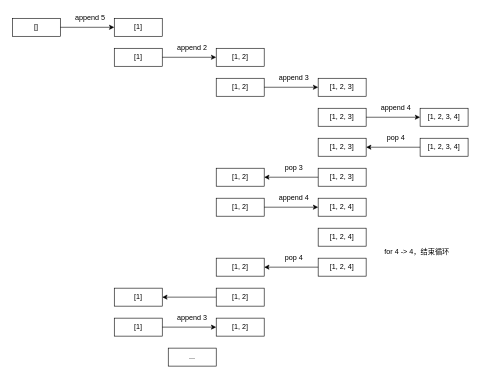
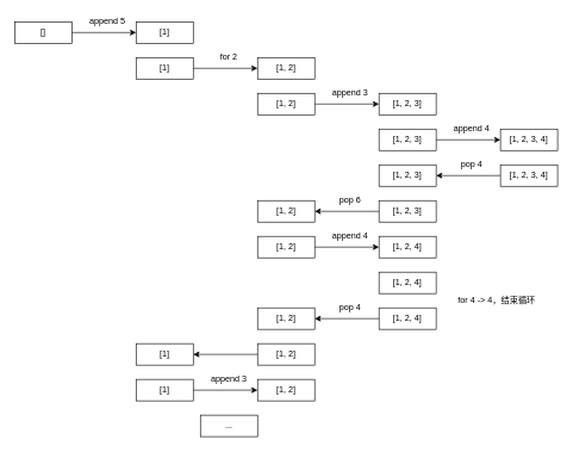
- <mxCell id="9" value="append 2" style="text;html=1;strokeColor=none;fillColor=none;align=center;verticalAlign=middle;whiteSpace=wrap;rounded=0;" vertex="1" parent="1"><mxGeometry x="280" y="70" width="80" height="20" as="geometry" /></mxCell>
+ <mxCell id="9" value="for 2" style="text;html=1;strokeColor=none;fillColor=none;align=center;verticalAlign=middle;whiteSpace=wrap;rounded=0;" vertex="1" parent="1"><mxGeometry x="280" y="70" width="80" height="20" as="geometry" /></mxCell>
- <mxCell id="25" value="pop 3" style="text;html=1;strokeColor=none;fillColor=none;align=center;verticalAlign=middle;whiteSpace=wrap;rounded=0;" vertex="1" parent="1"><mxGeometry x="450" y="270" width="80" height="20" as="geometry" /></mxCell>
+ <mxCell id="25" value="pop 6" style="text;html=1;strokeColor=none;fillColor=none;align=center;verticalAlign=middle;whiteSpace=wrap;rounded=0;" vertex="1" parent="1"><mxGeometry x="450" y="270" width="80" height="20" as="geometry" /></mxCell>
